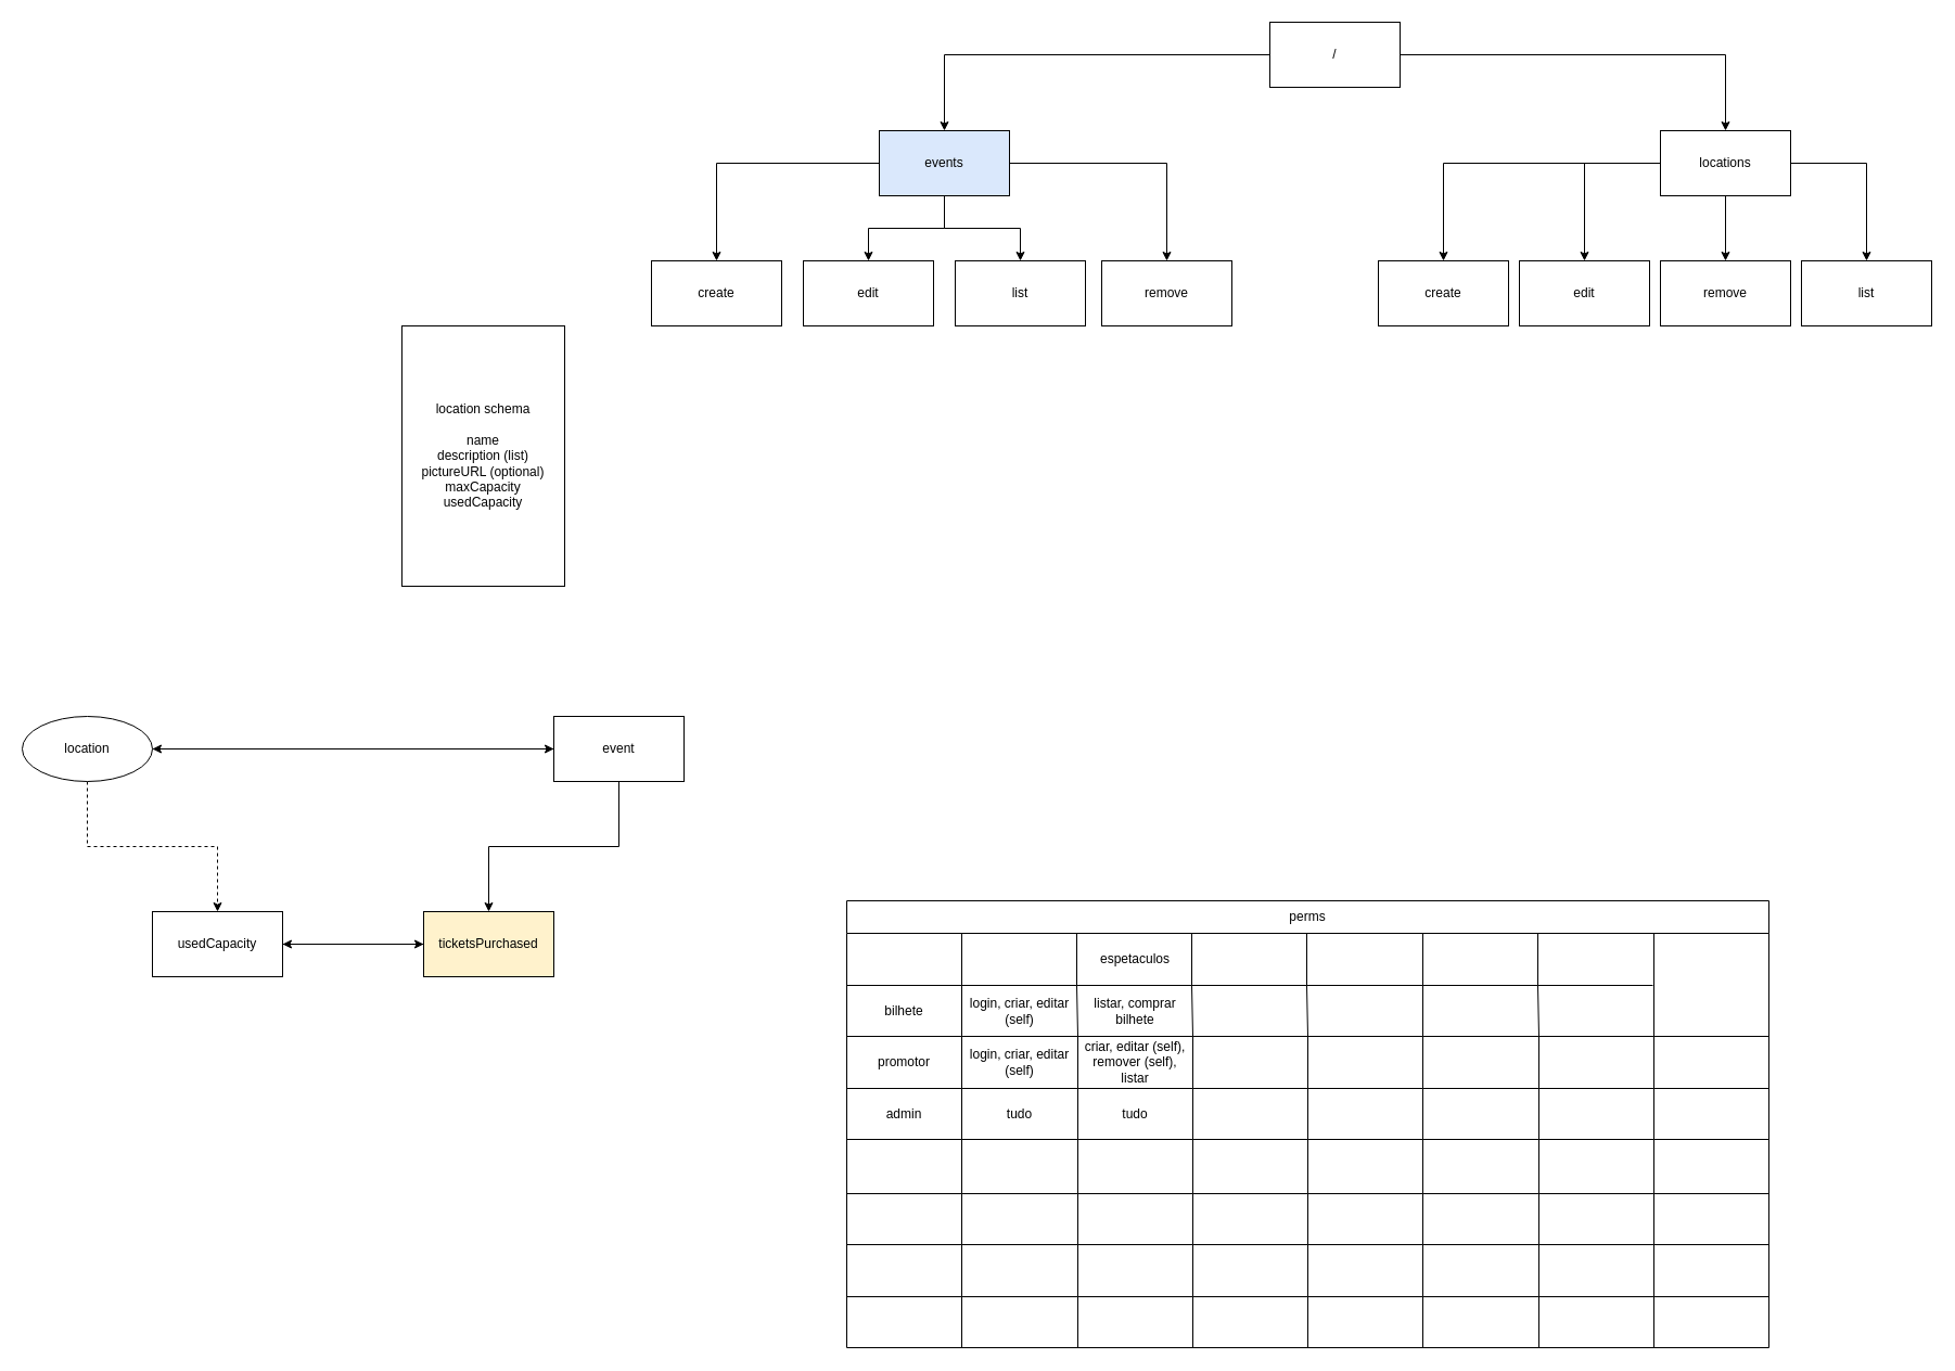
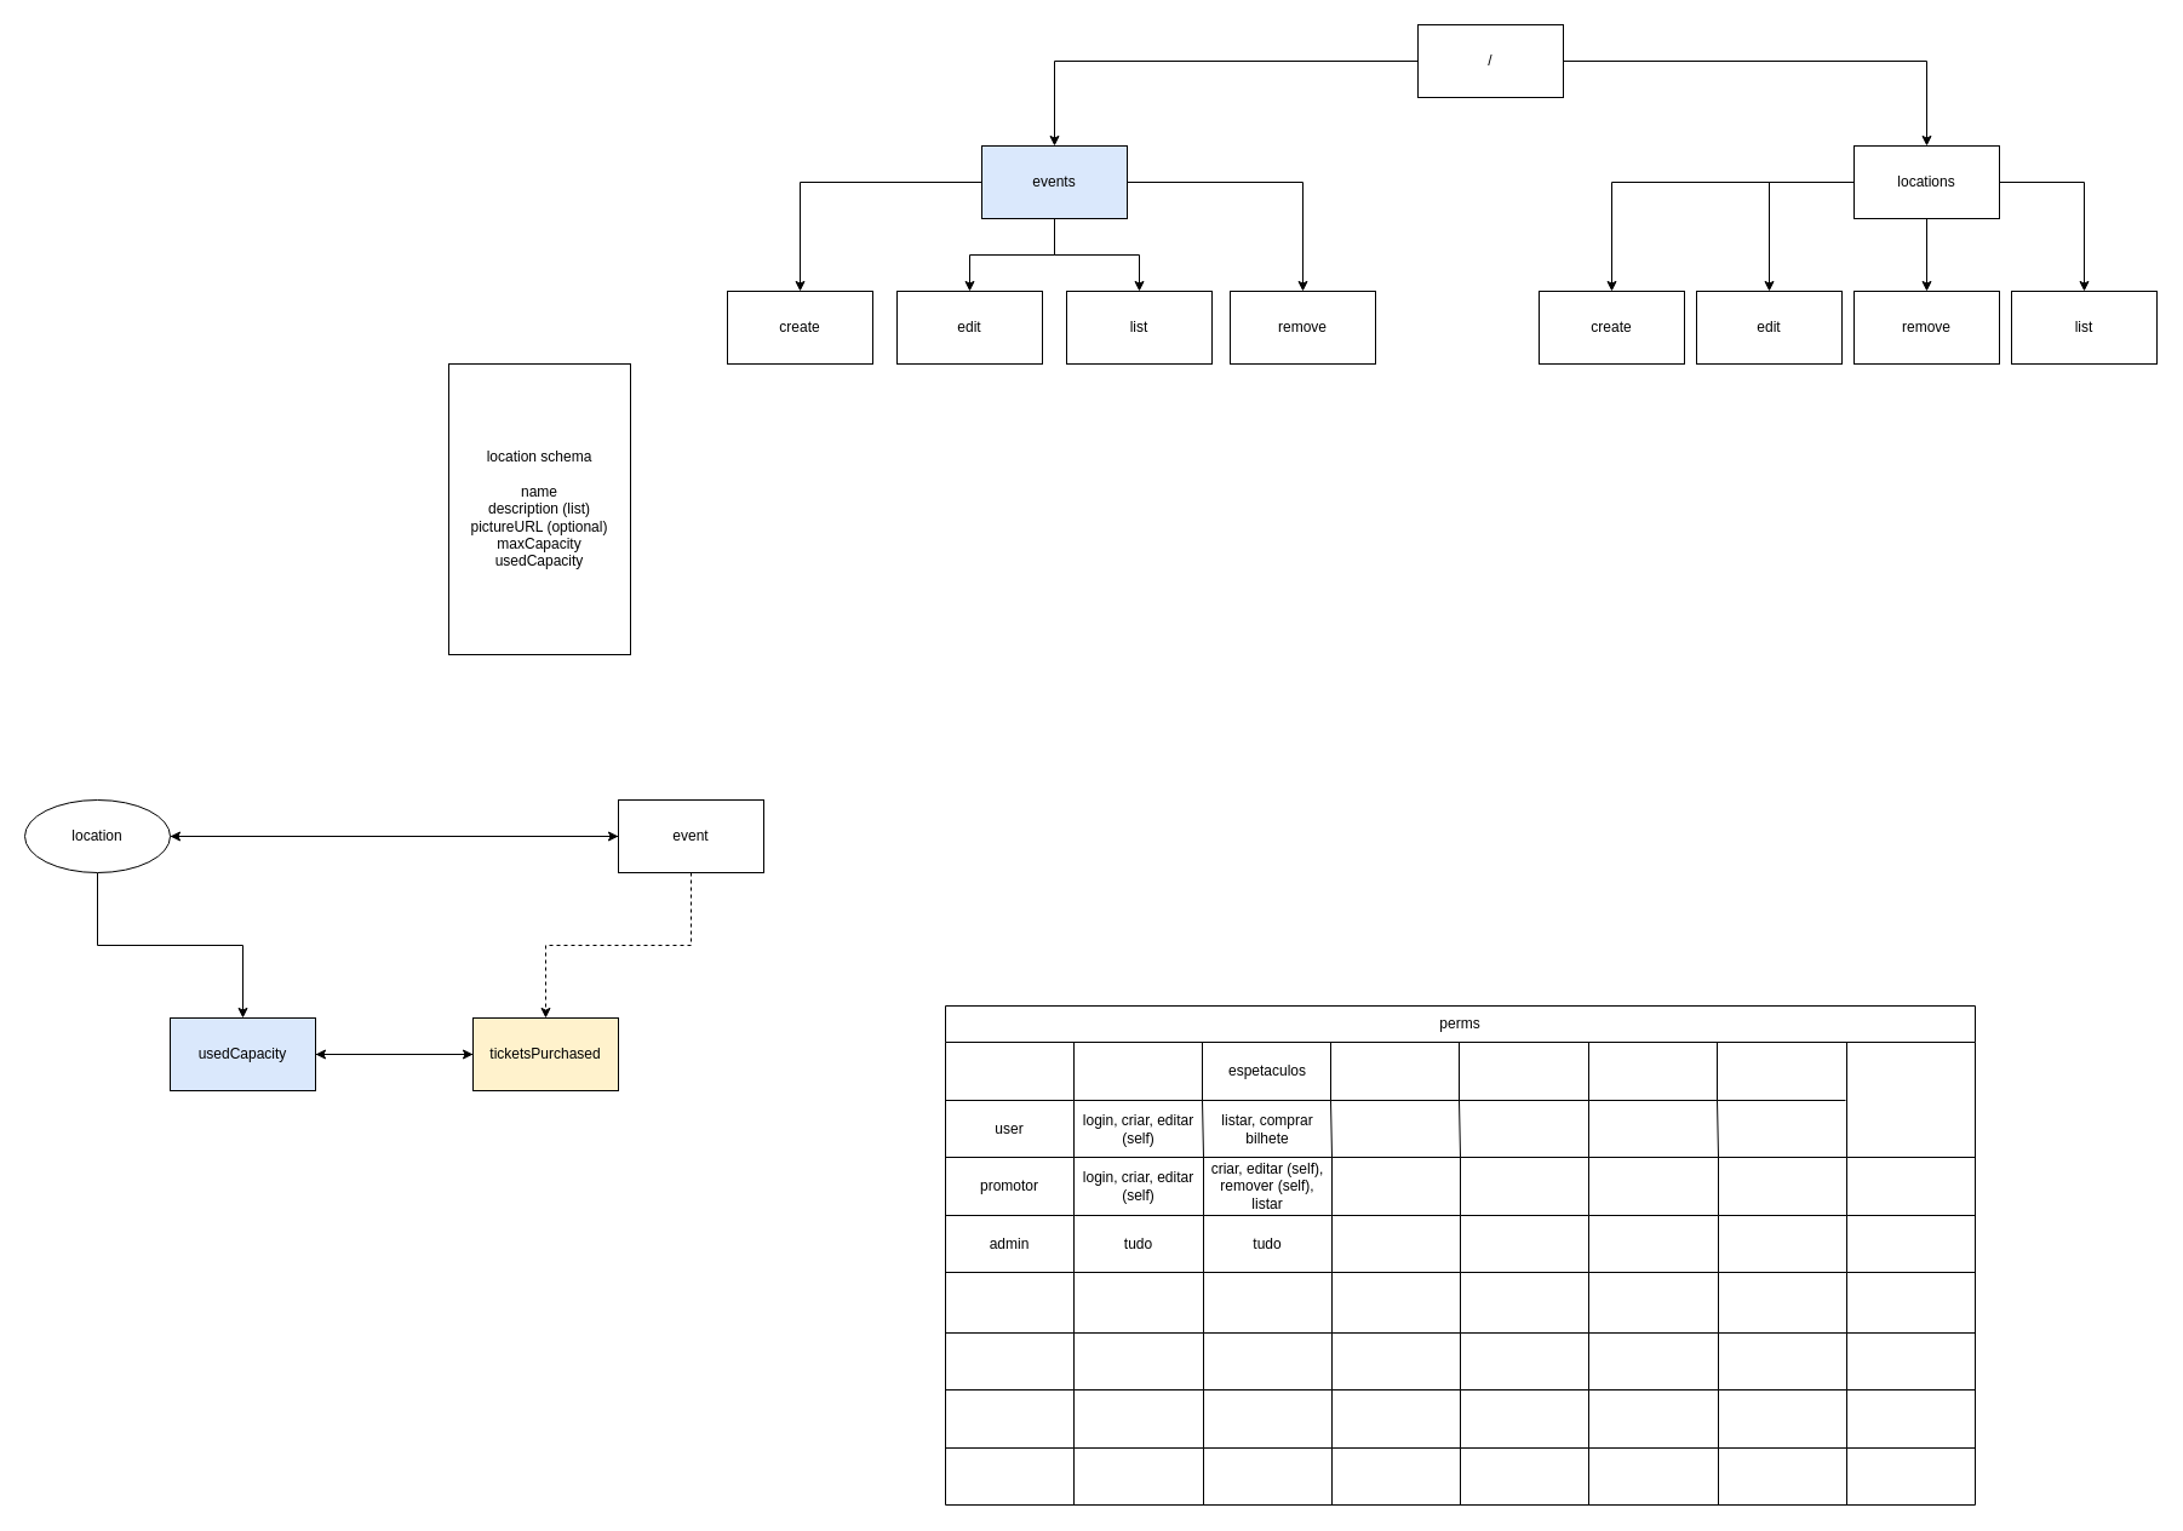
- <mxCell id="96" style="edgeStyle=orthogonalEdgeStyle;rounded=0;orthogonalLoop=1;jettySize=auto;html=1;dashed=1;" edge="1" parent="1" source="98" target="103"><mxGeometry relative="1" as="geometry" /></mxCell>
+ <mxCell id="96" style="edgeStyle=orthogonalEdgeStyle;rounded=0;orthogonalLoop=1;jettySize=auto;html=1;" edge="1" parent="1" source="98" target="103"><mxGeometry relative="1" as="geometry" /></mxCell>
- <mxCell id="99" style="edgeStyle=orthogonalEdgeStyle;rounded=0;orthogonalLoop=1;jettySize=auto;html=1;" edge="1" parent="1" source="101" target="105"><mxGeometry relative="1" as="geometry" /></mxCell>
+ <mxCell id="99" style="edgeStyle=orthogonalEdgeStyle;rounded=0;orthogonalLoop=1;jettySize=auto;html=1;dashed=1;" edge="1" parent="1" source="101" target="105"><mxGeometry relative="1" as="geometry" /></mxCell>
- <mxCell id="103" value="usedCapacity" style="whiteSpace=wrap;html=1;" vertex="1" parent="1"><mxGeometry x="140" y="840" width="120" height="60" as="geometry" /></mxCell>
+ <mxCell id="103" value="usedCapacity" style="whiteSpace=wrap;html=1;fillColor=#dae8fc;" vertex="1" parent="1"><mxGeometry x="140" y="840" width="120" height="60" as="geometry" /></mxCell>
- <mxCell id="30" value="bilhete" style="shape=partialRectangle;html=1;whiteSpace=wrap;connectable=0;overflow=hidden;fillColor=none;top=0;left=0;bottom=0;right=0;" parent="29" vertex="1"><mxGeometry width="106" height="47" as="geometry" /></mxCell>
+ <mxCell id="30" value="user" style="shape=partialRectangle;html=1;whiteSpace=wrap;connectable=0;overflow=hidden;fillColor=none;top=0;left=0;bottom=0;right=0;" parent="29" vertex="1"><mxGeometry width="106" height="47" as="geometry" /></mxCell>
